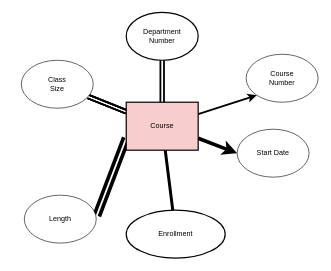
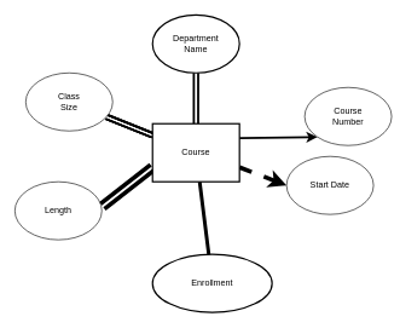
- <mxCell id="11" value="Department&lt;br&gt;Number" style="ellipse;whiteSpace=wrap;html=1;strokeWidth=2;" vertex="1" parent="1"><mxGeometry x="210" y="20" width="120" height="80" as="geometry" /></mxCell>
+ <mxCell id="11" value="Department&lt;br&gt;Name" style="ellipse;whiteSpace=wrap;html=1;strokeWidth=2;" vertex="1" parent="1"><mxGeometry x="210" y="20" width="120" height="80" as="geometry" /></mxCell>
- <mxCell id="12" value="Course&lt;br&gt;Number" style="ellipse;whiteSpace=wrap;html=1;" vertex="1" parent="1"><mxGeometry x="410" y="90" width="120" height="80" as="geometry" /></mxCell>
+ <mxCell id="12" value="Course&lt;br&gt;Number" style="ellipse;whiteSpace=wrap;html=1;" vertex="1" parent="1"><mxGeometry x="420" y="120" width="120" height="80" as="geometry" /></mxCell>
- <mxCell id="10" value="Course" style="rounded=0;whiteSpace=wrap;html=1;strokeWidth=2;fillColor=#f8cecc;" vertex="1" parent="1"><mxGeometry x="210" y="170" width="120" height="80" as="geometry" /></mxCell>
+ <mxCell id="10" value="Course" style="rounded=0;whiteSpace=wrap;html=1;strokeWidth=2;" vertex="1" parent="1"><mxGeometry x="210" y="170" width="120" height="80" as="geometry" /></mxCell>
- <mxCell id="8" style="edgeStyle=none;rounded=0;html=1;exitX=1;exitY=0.75;exitDx=0;exitDy=0;entryX=0;entryY=0.5;entryDx=0;entryDy=0;shadow=0;labelBackgroundColor=default;strokeWidth=6;fontFamily=Helvetica;fontSize=11;fontColor=default;startArrow=none;startFill=0;endArrow=classic;" edge="1" parent="1" source="10" target="13"><mxGeometry relative="1" as="geometry" /></mxCell>
+ <mxCell id="8" style="edgeStyle=none;rounded=0;html=1;exitX=1;exitY=0.75;exitDx=0;exitDy=0;entryX=0;entryY=0.5;entryDx=0;entryDy=0;shadow=0;labelBackgroundColor=default;strokeWidth=6;fontFamily=Helvetica;fontSize=11;fontColor=default;startArrow=none;startFill=0;endArrow=classic;dashed=1;" edge="1" parent="1" source="10" target="13"><mxGeometry relative="1" as="geometry" /></mxCell>
- <mxCell id="16" value="Length" style="ellipse;whiteSpace=wrap;html=1;" vertex="1" parent="1"><mxGeometry x="40" y="325" width="120" height="80" as="geometry" /></mxCell>
+ <mxCell id="16" value="Length" style="ellipse;whiteSpace=wrap;html=1;" vertex="1" parent="1"><mxGeometry x="20" y="250" width="120" height="80" as="geometry" /></mxCell>
